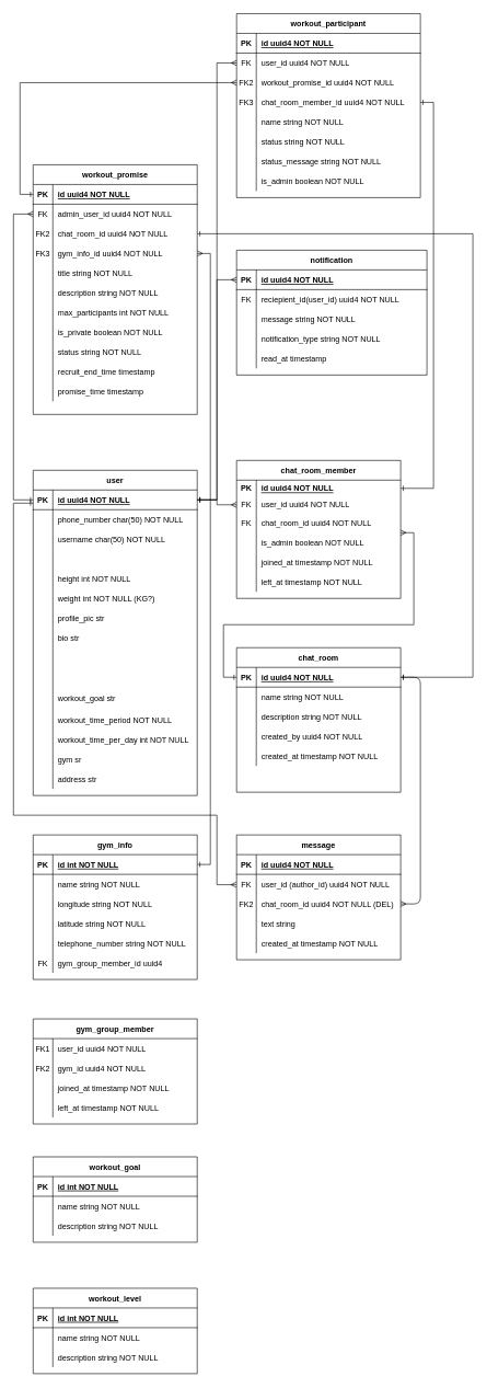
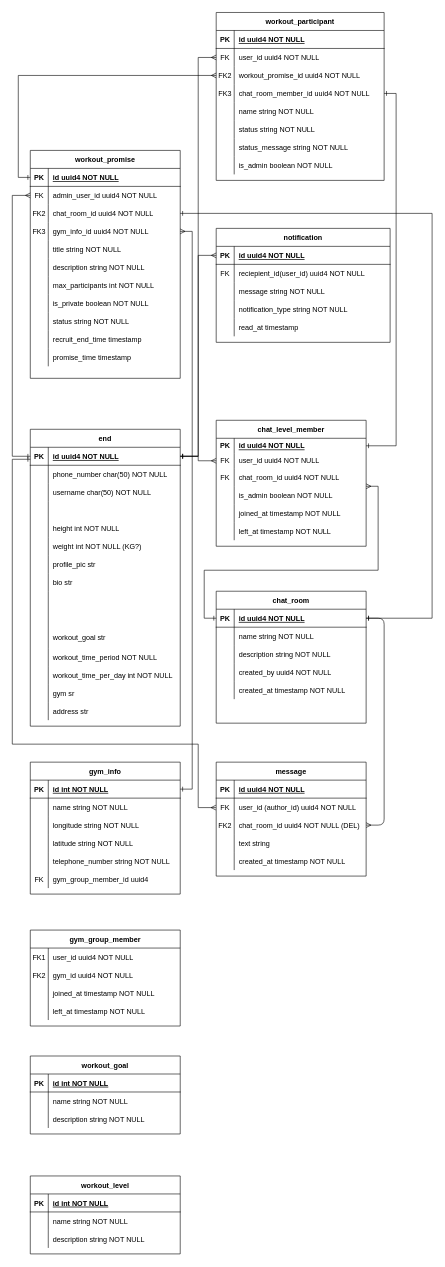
- <mxCell id="80" value="chat_room_member" style="shape=table;startSize=30;container=1;collapsible=1;childLayout=tableLayout;fixedRows=1;rowLines=0;fontStyle=1;align=center;resizeLast=1;" parent="1" vertex="1"><mxGeometry x="360" y="700" width="250" height="210.0" as="geometry" /></mxCell>
+ <mxCell id="80" value="chat_level_member" style="shape=table;startSize=30;container=1;collapsible=1;childLayout=tableLayout;fixedRows=1;rowLines=0;fontStyle=1;align=center;resizeLast=1;" parent="1" vertex="1"><mxGeometry x="360" y="700" width="250" height="210.0" as="geometry" /></mxCell>
- <mxCell id="37" value="user" style="shape=table;startSize=30;container=1;collapsible=1;childLayout=tableLayout;fixedRows=1;rowLines=0;fontStyle=1;align=center;resizeLast=1;" parent="1" vertex="1"><mxGeometry x="50" y="715" width="250" height="495" as="geometry"><mxRectangle x="120" y="120" width="70" height="30" as="alternateBounds" /></mxGeometry></mxCell>
+ <mxCell id="37" value="end" style="shape=table;startSize=30;container=1;collapsible=1;childLayout=tableLayout;fixedRows=1;rowLines=0;fontStyle=1;align=center;resizeLast=1;" parent="1" vertex="1"><mxGeometry x="50" y="715" width="250" height="495" as="geometry"><mxRectangle x="120" y="120" width="70" height="30" as="alternateBounds" /></mxGeometry></mxCell>
